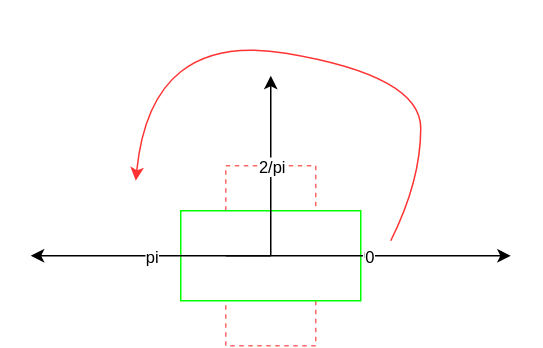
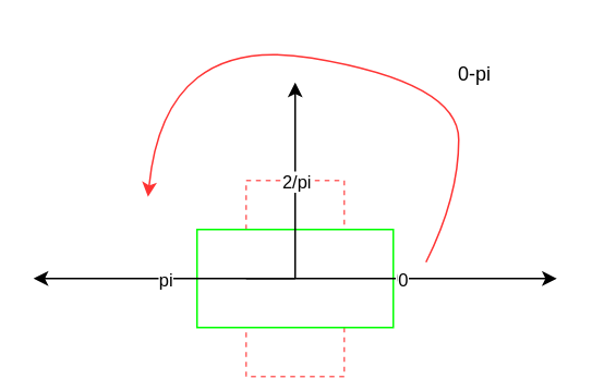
+ <mxCell id="11" value="0-pi" style="text;html=1;strokeColor=none;fillColor=none;align=center;verticalAlign=middle;whiteSpace=wrap;rounded=0;shadow=0;dashed=1;" parent="1" vertex="1"><mxGeometry x="260" y="30" width="60" height="30" as="geometry" /></mxCell>
